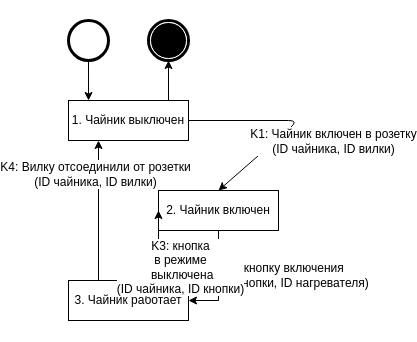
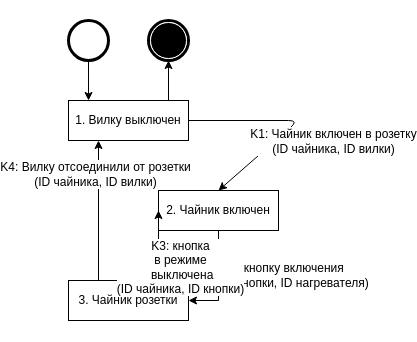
- <mxCell id="4" value="1. Чайник выключен" style="rounded=0;whiteSpace=wrap;html=1;" parent="1" vertex="1"><mxGeometry x="20" y="100" width="120" height="40" as="geometry" /></mxCell>
+ <mxCell id="4" value="1. Вилку выключен" style="rounded=0;whiteSpace=wrap;html=1;" parent="1" vertex="1"><mxGeometry x="20" y="100" width="120" height="40" as="geometry" /></mxCell>
- <mxCell id="9" value="3. Чайник работает" style="rounded=0;whiteSpace=wrap;html=1;" parent="1" vertex="1"><mxGeometry x="20" y="280" width="120" height="40" as="geometry" /></mxCell>
+ <mxCell id="9" value="3. Чайник розетки" style="rounded=0;whiteSpace=wrap;html=1;" parent="1" vertex="1"><mxGeometry x="20" y="280" width="120" height="40" as="geometry" /></mxCell>
